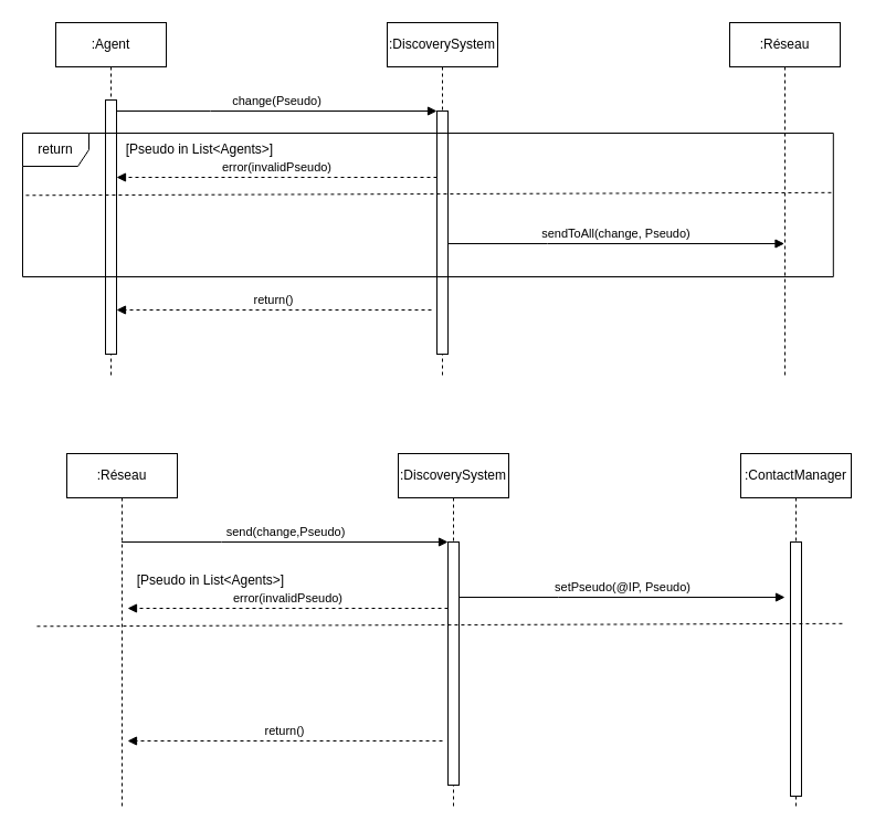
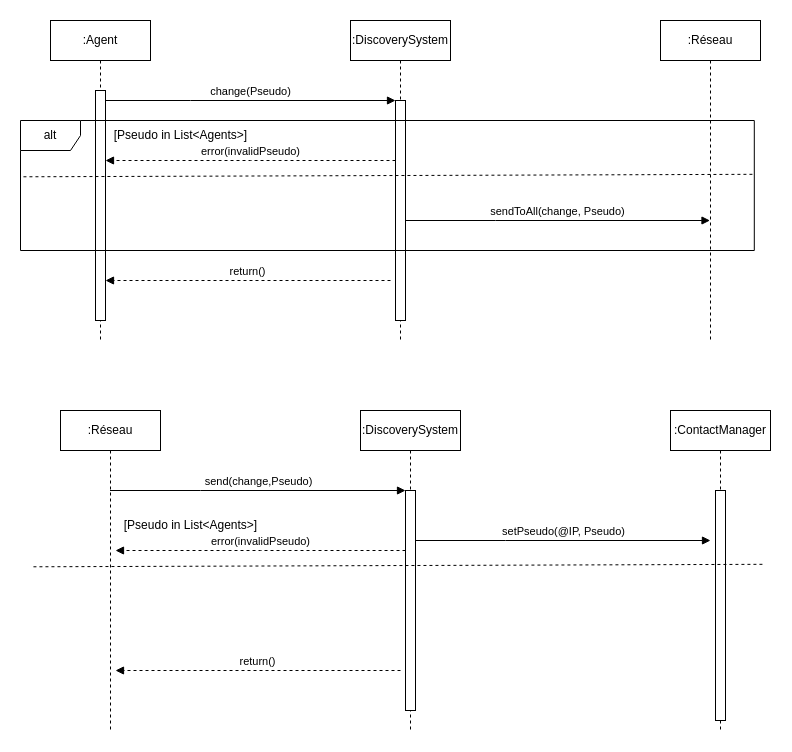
- <mxCell id="12" value="return" style="shape=umlFrame;whiteSpace=wrap;html=1;pointerEvents=0;" parent="1" vertex="1"><mxGeometry x="20.003" y="120" width="733.793" height="130" as="geometry" /></mxCell>
+ <mxCell id="12" value="alt" style="shape=umlFrame;whiteSpace=wrap;html=1;pointerEvents=0;" parent="1" vertex="1"><mxGeometry x="20.003" y="120" width="733.793" height="130" as="geometry" /></mxCell>
